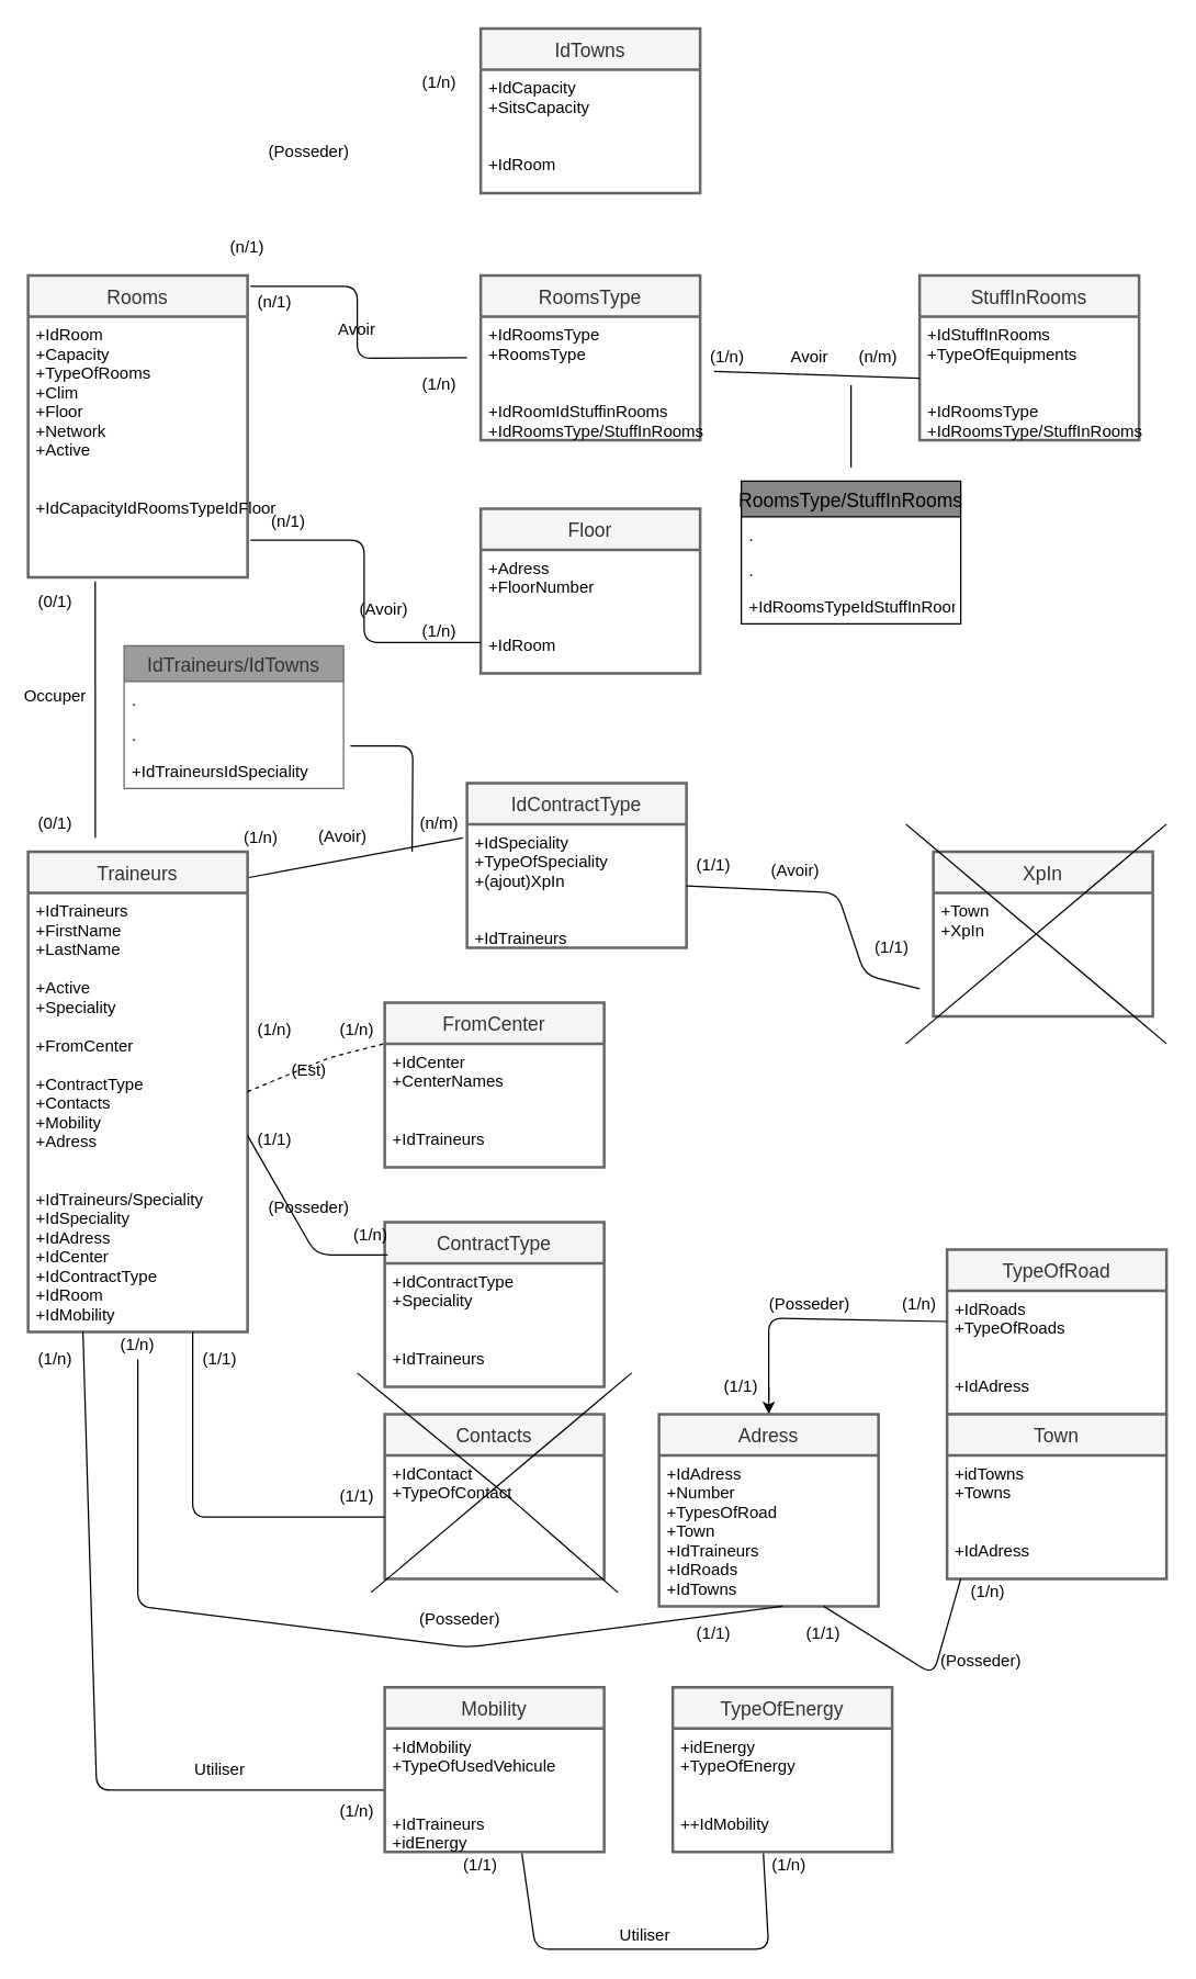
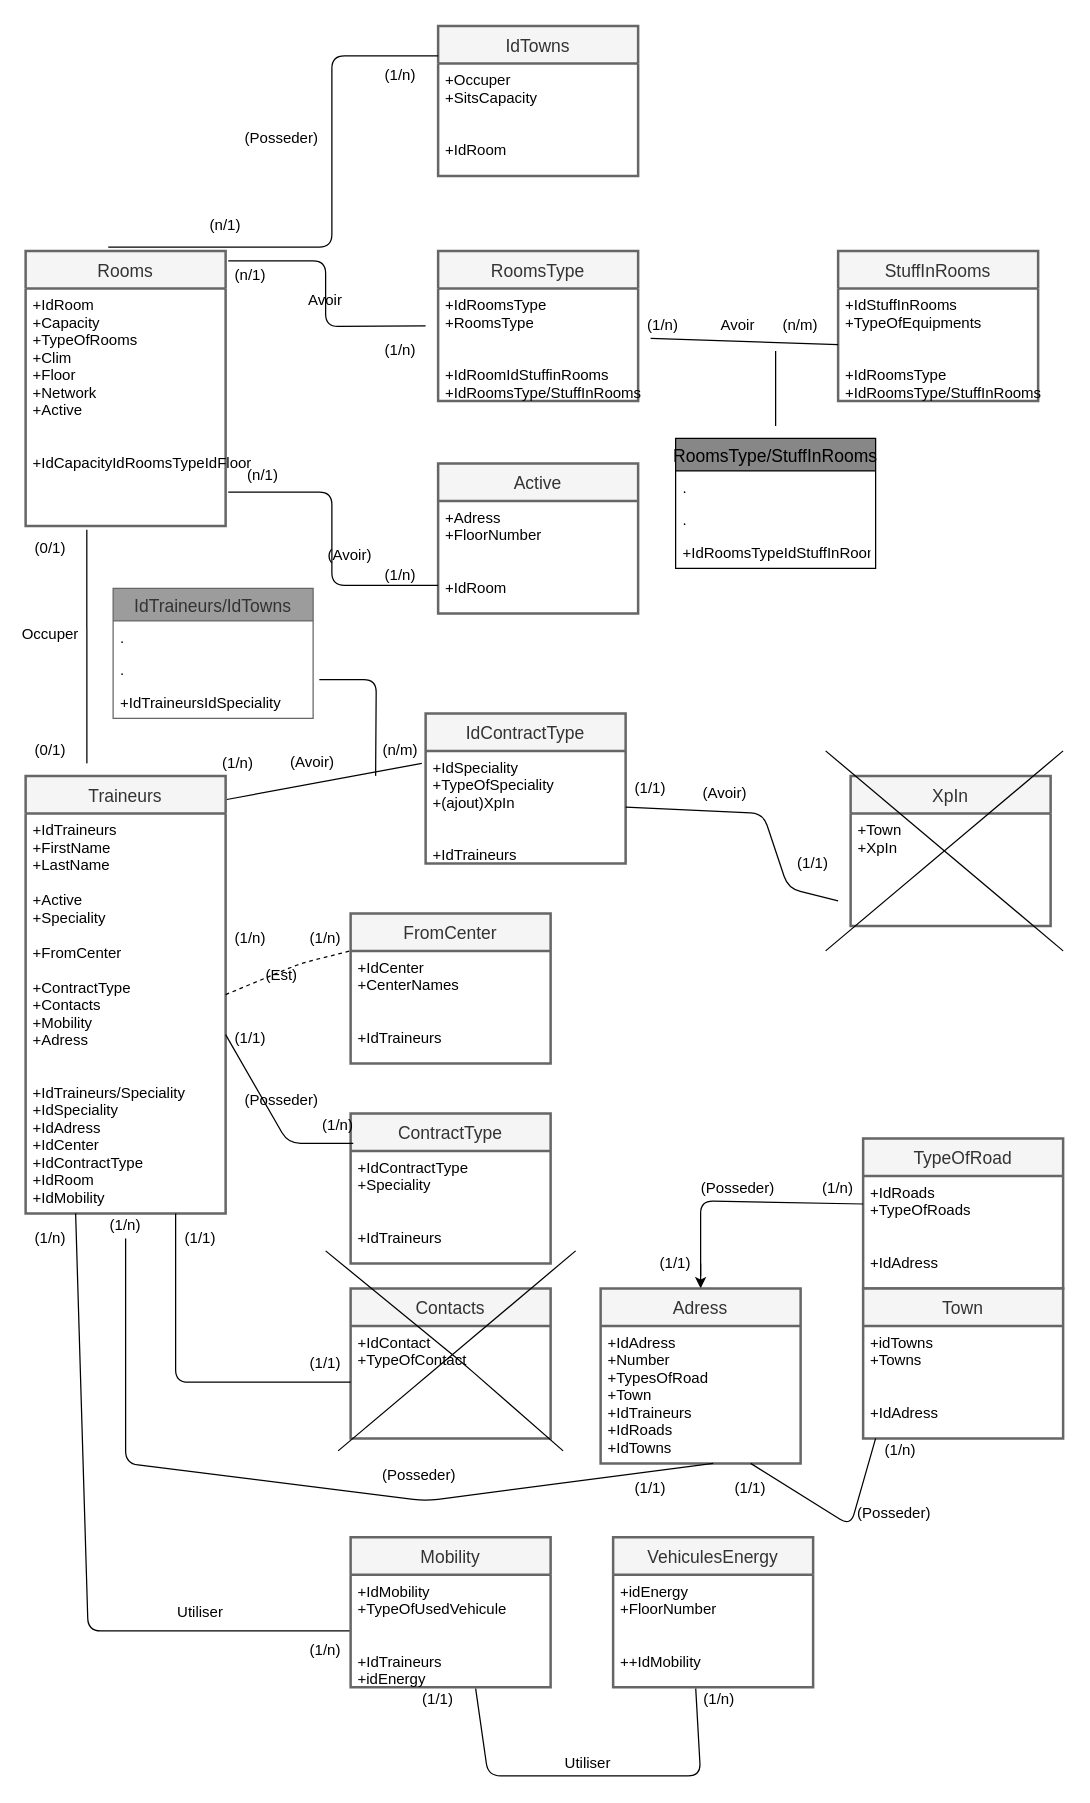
- <mxCell id="5" value="+IdCapacity&#10;+SitsCapacity&#10;&#10;&#10;+IdRoom&#10;" style="align=left;strokeColor=none;fillColor=none;spacingLeft=4;fontSize=12;verticalAlign=top;resizable=0;rotatable=0;part=1;" parent="4" vertex="1"><mxGeometry y="30" width="160" height="90" as="geometry" /></mxCell>
+ <mxCell id="5" value="+Occuper&#10;+SitsCapacity&#10;&#10;&#10;+IdRoom&#10;" style="align=left;strokeColor=none;fillColor=none;spacingLeft=4;fontSize=12;verticalAlign=top;resizable=0;rotatable=0;part=1;" parent="4" vertex="1"><mxGeometry y="30" width="160" height="90" as="geometry" /></mxCell>
+ <mxCell id="55" value="" style="endArrow=none;html=1;edgeStyle=orthogonalEdgeStyle;entryX=0;entryY=0.2;entryDx=0;entryDy=0;entryPerimeter=0;exitX=0.413;exitY=-0.014;exitDx=0;exitDy=0;exitPerimeter=0;" edge="1" parent="1" source="2" target="4"><mxGeometry width="50" height="50" relative="1" as="geometry"><mxPoint x="80" y="170" as="sourcePoint" /><mxPoint x="130" y="120" as="targetPoint" /></mxGeometry></mxCell>
- <mxCell id="6" value="Floor" style="swimlane;childLayout=stackLayout;horizontal=1;startSize=30;horizontalStack=0;fillColor=#f5f5f5;rounded=0;fontSize=14;fontStyle=0;strokeWidth=2;resizeParent=0;resizeLast=1;shadow=0;dashed=0;align=center;strokeColor=#666666;fontColor=#333333;" parent="1" vertex="1"><mxGeometry x="350" y="370" width="160" height="120" as="geometry" /></mxCell>
+ <mxCell id="6" value="Active" style="swimlane;childLayout=stackLayout;horizontal=1;startSize=30;horizontalStack=0;fillColor=#f5f5f5;rounded=0;fontSize=14;fontStyle=0;strokeWidth=2;resizeParent=0;resizeLast=1;shadow=0;dashed=0;align=center;strokeColor=#666666;fontColor=#333333;" parent="1" vertex="1"><mxGeometry x="350" y="370" width="160" height="120" as="geometry" /></mxCell>
- <mxCell id="88" value="TypeOfEnergy" style="swimlane;childLayout=stackLayout;horizontal=1;startSize=30;horizontalStack=0;fillColor=#f5f5f5;rounded=0;fontSize=14;fontStyle=0;strokeWidth=2;resizeParent=0;resizeLast=1;shadow=0;dashed=0;align=center;labelBackgroundColor=none;strokeColor=#666666;fontColor=#333333;" parent="1" vertex="1"><mxGeometry x="490" y="1229" width="160" height="120" as="geometry" /></mxCell>
+ <mxCell id="88" value="VehiculesEnergy" style="swimlane;childLayout=stackLayout;horizontal=1;startSize=30;horizontalStack=0;fillColor=#f5f5f5;rounded=0;fontSize=14;fontStyle=0;strokeWidth=2;resizeParent=0;resizeLast=1;shadow=0;dashed=0;align=center;labelBackgroundColor=none;strokeColor=#666666;fontColor=#333333;" parent="1" vertex="1"><mxGeometry x="490" y="1229" width="160" height="120" as="geometry" /></mxCell>
- <mxCell id="89" value="+idEnergy&#10;+TypeOfEnergy&#10;&#10;&#10;++IdMobility&#10;" style="align=left;strokeColor=none;fillColor=none;spacingLeft=4;fontSize=12;verticalAlign=top;resizable=0;rotatable=0;part=1;" parent="88" vertex="1"><mxGeometry y="30" width="160" height="90" as="geometry" /></mxCell>
+ <mxCell id="89" value="+idEnergy&#10;+FloorNumber&#10;&#10;&#10;++IdMobility&#10;" style="align=left;strokeColor=none;fillColor=none;spacingLeft=4;fontSize=12;verticalAlign=top;resizable=0;rotatable=0;part=1;" parent="88" vertex="1"><mxGeometry y="30" width="160" height="90" as="geometry" /></mxCell>
